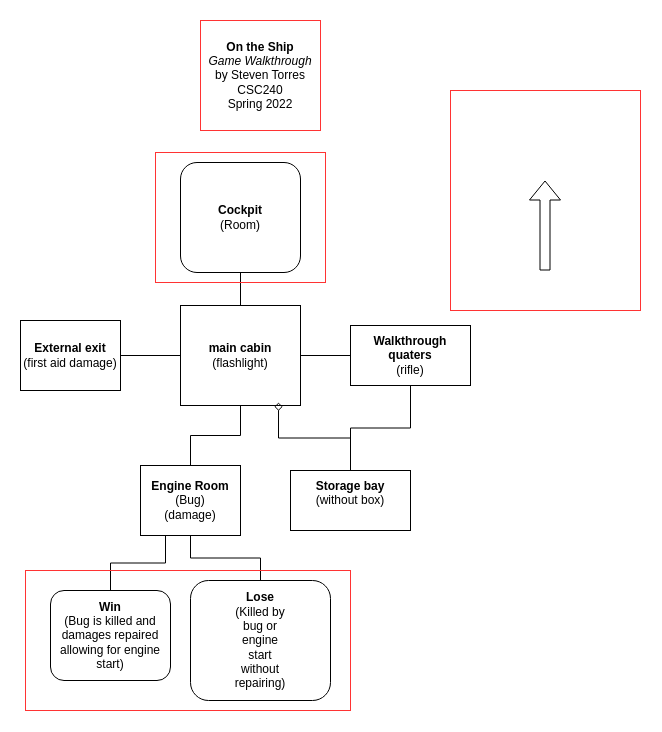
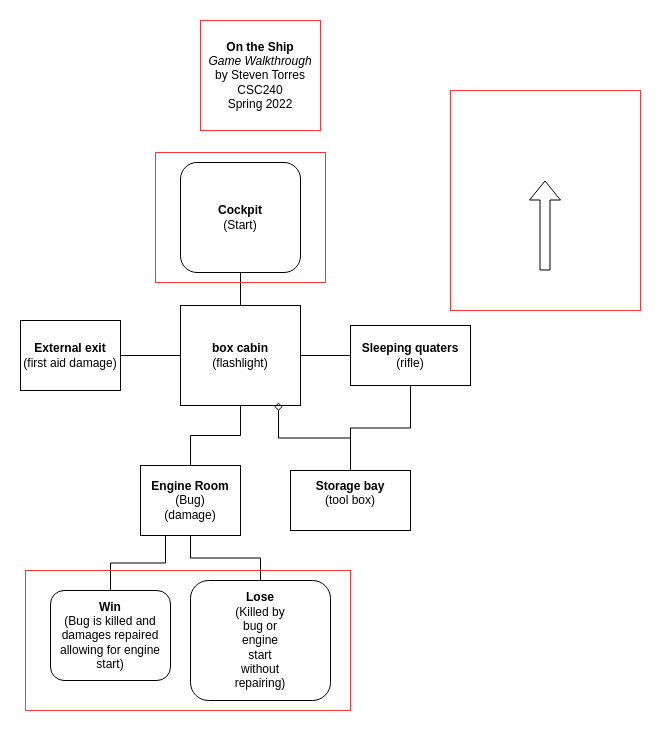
- <mxCell id="3" value="&lt;div&gt;&lt;b&gt;Cockpit&lt;/b&gt;&lt;/div&gt;&lt;div&gt;(Room)&lt;br&gt;&lt;/div&gt;" style="rounded=1;whiteSpace=wrap;html=1;" parent="1" vertex="1"><mxGeometry x="180" y="162" width="120" height="110" as="geometry" /></mxCell>
+ <mxCell id="3" value="&lt;div&gt;&lt;b&gt;Cockpit&lt;/b&gt;&lt;/div&gt;&lt;div&gt;(Start)&lt;br&gt;&lt;/div&gt;" style="rounded=1;whiteSpace=wrap;html=1;" parent="1" vertex="1"><mxGeometry x="180" y="162" width="120" height="110" as="geometry" /></mxCell>
- <mxCell id="4" value="&lt;div&gt;&lt;b&gt;main cabin&lt;/b&gt;&lt;/div&gt;&lt;div&gt;(flashlight)&lt;br&gt;&lt;/div&gt;" style="rounded=0;whiteSpace=wrap;html=1;" parent="1" vertex="1"><mxGeometry x="180" y="305" width="120" height="100" as="geometry" /></mxCell>
+ <mxCell id="4" value="&lt;div&gt;&lt;b&gt;box cabin&lt;/b&gt;&lt;/div&gt;&lt;div&gt;(flashlight)&lt;br&gt;&lt;/div&gt;" style="rounded=0;whiteSpace=wrap;html=1;" parent="1" vertex="1"><mxGeometry x="180" y="305" width="120" height="100" as="geometry" /></mxCell>
- <mxCell id="6" value="&lt;div&gt;&lt;b&gt;Walkthrough quaters&lt;/b&gt;&lt;/div&gt;&lt;div&gt;(rifle)&lt;br&gt;&lt;/div&gt;" style="rounded=0;whiteSpace=wrap;html=1;" parent="1" vertex="1"><mxGeometry x="350" y="325" width="120" height="60" as="geometry" /></mxCell>
+ <mxCell id="6" value="&lt;div&gt;&lt;b&gt;Sleeping quaters&lt;/b&gt;&lt;/div&gt;&lt;div&gt;(rifle)&lt;br&gt;&lt;/div&gt;" style="rounded=0;whiteSpace=wrap;html=1;" parent="1" vertex="1"><mxGeometry x="350" y="325" width="120" height="60" as="geometry" /></mxCell>
- <mxCell id="9" value="&lt;div&gt;&lt;b&gt;Storage bay&lt;/b&gt;&lt;/div&gt;&lt;div&gt;&lt;span&gt;(without box)&lt;/span&gt;&lt;br&gt;&lt;/div&gt;&lt;div&gt;&lt;br&gt;&lt;/div&gt;" style="rounded=0;whiteSpace=wrap;html=1;" parent="1" vertex="1"><mxGeometry x="290" y="470" width="120" height="60" as="geometry" /></mxCell>
+ <mxCell id="9" value="&lt;div&gt;&lt;b&gt;Storage bay&lt;/b&gt;&lt;/div&gt;&lt;div&gt;&lt;span&gt;(tool box)&lt;/span&gt;&lt;br&gt;&lt;/div&gt;&lt;div&gt;&lt;br&gt;&lt;/div&gt;" style="rounded=0;whiteSpace=wrap;html=1;" parent="1" vertex="1"><mxGeometry x="290" y="470" width="120" height="60" as="geometry" /></mxCell>
